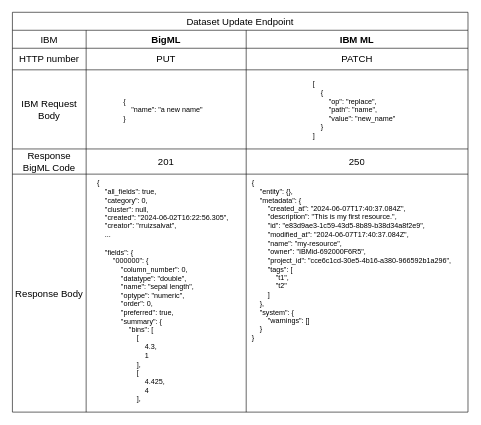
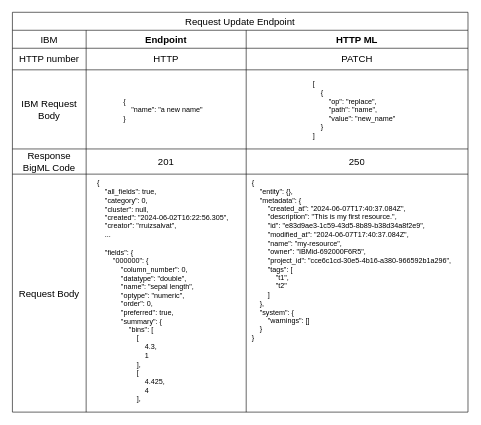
- <mxCell id="2" value="Dataset Update Endpoint" style="shape=table;startSize=30;container=1;collapsible=0;childLayout=tableLayout;strokeColor=default;fontSize=16;" parent="1" vertex="1"><mxGeometry x="20" y="20" width="760" height="667" as="geometry" /></mxCell>
+ <mxCell id="2" value="Request Update Endpoint" style="shape=table;startSize=30;container=1;collapsible=0;childLayout=tableLayout;strokeColor=default;fontSize=16;" parent="1" vertex="1"><mxGeometry x="20" y="20" width="760" height="667" as="geometry" /></mxCell>
- <mxCell id="5" value="&lt;b&gt;BigML&lt;/b&gt;" style="shape=partialRectangle;html=1;whiteSpace=wrap;connectable=0;strokeColor=inherit;overflow=hidden;fillColor=none;top=0;left=0;bottom=0;right=0;pointerEvents=1;fontSize=16;" parent="3" vertex="1"><mxGeometry x="123" width="267" height="30" as="geometry"><mxRectangle width="267" height="30" as="alternateBounds" /></mxGeometry></mxCell>
+ <mxCell id="5" value="&lt;b&gt;Endpoint&lt;/b&gt;" style="shape=partialRectangle;html=1;whiteSpace=wrap;connectable=0;strokeColor=inherit;overflow=hidden;fillColor=none;top=0;left=0;bottom=0;right=0;pointerEvents=1;fontSize=16;" parent="3" vertex="1"><mxGeometry x="123" width="267" height="30" as="geometry"><mxRectangle width="267" height="30" as="alternateBounds" /></mxGeometry></mxCell>
- <mxCell id="6" value="&lt;b&gt;IBM ML&lt;/b&gt;" style="shape=partialRectangle;html=1;whiteSpace=wrap;connectable=0;strokeColor=inherit;overflow=hidden;fillColor=none;top=0;left=0;bottom=0;right=0;pointerEvents=1;fontSize=16;" parent="3" vertex="1"><mxGeometry x="390" width="370" height="30" as="geometry"><mxRectangle width="370" height="30" as="alternateBounds" /></mxGeometry></mxCell>
+ <mxCell id="6" value="&lt;b&gt;HTTP ML&lt;/b&gt;" style="shape=partialRectangle;html=1;whiteSpace=wrap;connectable=0;strokeColor=inherit;overflow=hidden;fillColor=none;top=0;left=0;bottom=0;right=0;pointerEvents=1;fontSize=16;" parent="3" vertex="1"><mxGeometry x="390" width="370" height="30" as="geometry"><mxRectangle width="370" height="30" as="alternateBounds" /></mxGeometry></mxCell>
- <mxCell id="9" value="PUT" style="shape=partialRectangle;html=1;whiteSpace=wrap;connectable=0;strokeColor=inherit;overflow=hidden;fillColor=none;top=0;left=0;bottom=0;right=0;pointerEvents=1;fontSize=16;" parent="7" vertex="1"><mxGeometry x="123" width="267" height="36" as="geometry"><mxRectangle width="267" height="36" as="alternateBounds" /></mxGeometry></mxCell>
+ <mxCell id="9" value="HTTP" style="shape=partialRectangle;html=1;whiteSpace=wrap;connectable=0;strokeColor=inherit;overflow=hidden;fillColor=none;top=0;left=0;bottom=0;right=0;pointerEvents=1;fontSize=16;" parent="7" vertex="1"><mxGeometry x="123" width="267" height="36" as="geometry"><mxRectangle width="267" height="36" as="alternateBounds" /></mxGeometry></mxCell>
- <mxCell id="20" value="Response Body" style="shape=partialRectangle;html=1;whiteSpace=wrap;connectable=0;strokeColor=inherit;overflow=hidden;fillColor=none;top=0;left=0;bottom=0;right=0;pointerEvents=1;fontSize=16;" parent="19" vertex="1"><mxGeometry width="123" height="397" as="geometry"><mxRectangle width="123" height="397" as="alternateBounds" /></mxGeometry></mxCell>
+ <mxCell id="20" value="Request Body" style="shape=partialRectangle;html=1;whiteSpace=wrap;connectable=0;strokeColor=inherit;overflow=hidden;fillColor=none;top=0;left=0;bottom=0;right=0;pointerEvents=1;fontSize=16;" parent="19" vertex="1"><mxGeometry width="123" height="397" as="geometry"><mxRectangle width="123" height="397" as="alternateBounds" /></mxGeometry></mxCell>
